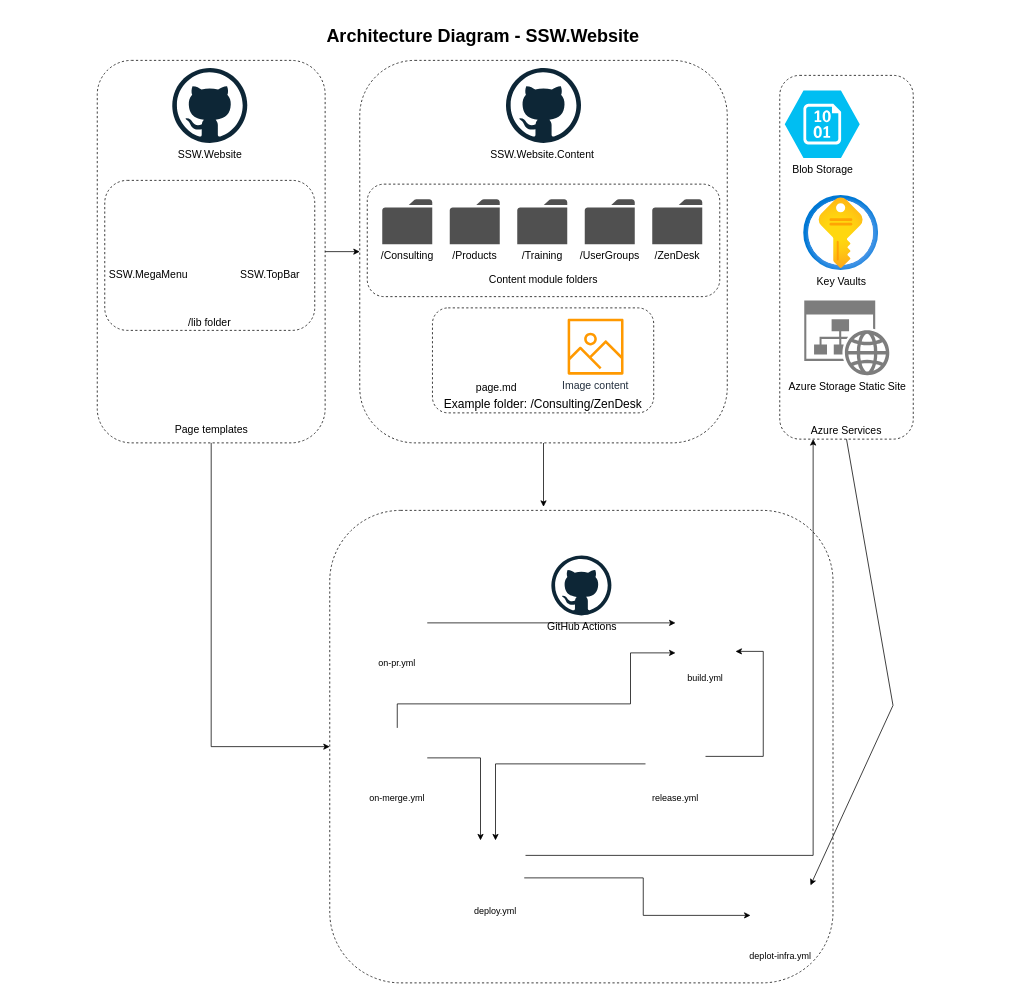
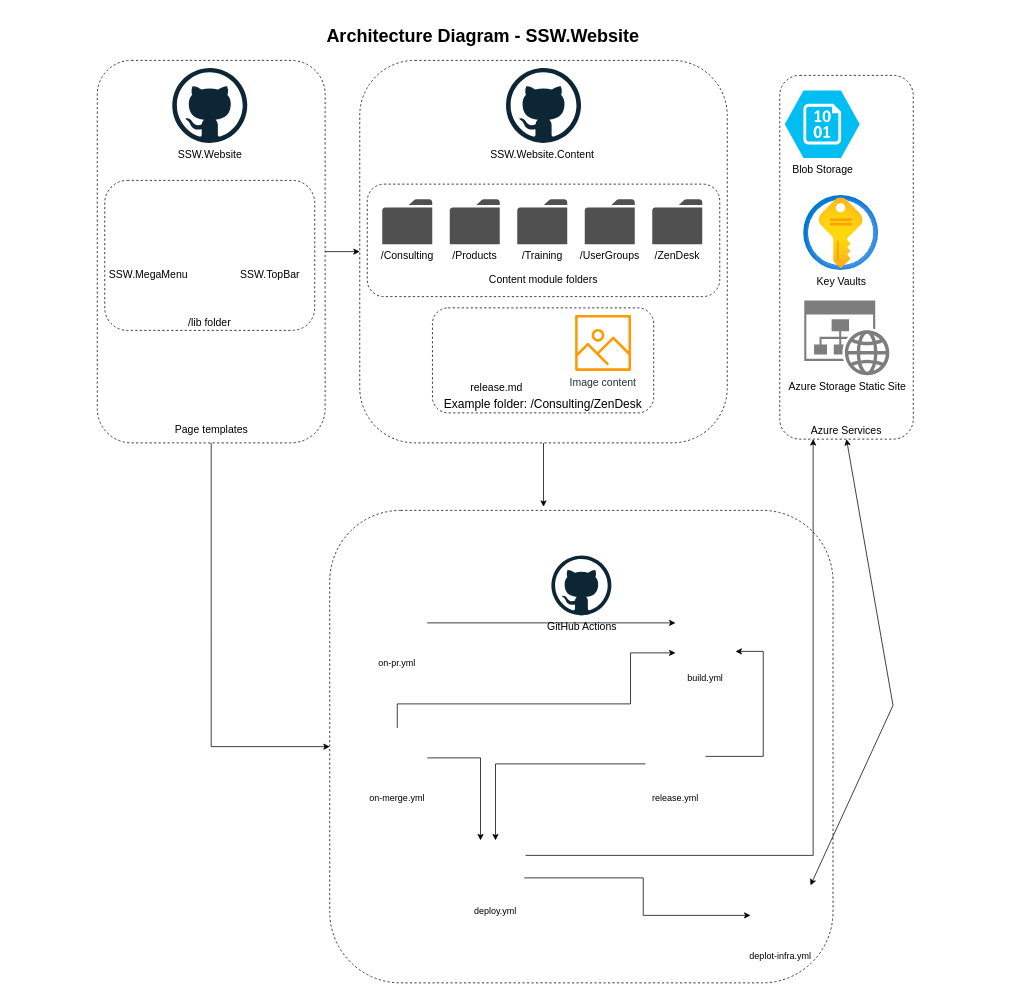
- <mxCell id="33" value="&lt;font style=&quot;font-size: 14px&quot;&gt;Image content&lt;/font&gt;" style="sketch=0;outlineConnect=0;fontColor=#232F3E;gradientColor=none;fillColor=#FF9900;strokeColor=none;dashed=0;verticalLabelPosition=bottom;verticalAlign=top;align=center;html=1;fontSize=12;fontStyle=0;aspect=fixed;pointerEvents=1;shape=mxgraph.aws4.container_registry_image;" parent="30" vertex="1"><mxGeometry x="180.25" y="14.5" width="74.5" height="74.5" as="geometry" /></mxCell>
+ <mxCell id="33" value="&lt;font style=&quot;font-size: 14px&quot;&gt;Image content&lt;/font&gt;" style="sketch=0;outlineConnect=0;fontColor=#232F3E;gradientColor=none;fillColor=#FF9900;strokeColor=none;dashed=0;verticalLabelPosition=bottom;verticalAlign=top;align=center;html=1;fontSize=12;fontStyle=0;aspect=fixed;pointerEvents=1;shape=mxgraph.aws4.container_registry_image;" parent="30" vertex="1"><mxGeometry x="190.25" y="9.5" width="74.5" height="74.5" as="geometry" /></mxCell>
- <mxCell id="32" value="&lt;font style=&quot;font-size: 14px&quot;&gt;page.md&lt;/font&gt;" style="shape=image;html=1;verticalAlign=top;verticalLabelPosition=bottom;labelBackgroundColor=#ffffff;imageAspect=0;aspect=fixed;image=https://cdn4.iconfinder.com/data/icons/logos-brands-5/24/markdown-128.png;dashed=1;fontSize=16;" parent="30" vertex="1"><mxGeometry x="40.25" width="89" height="89" as="geometry" /></mxCell>
+ <mxCell id="32" value="&lt;font style=&quot;font-size: 14px&quot;&gt;release.md&lt;/font&gt;" style="shape=image;html=1;verticalAlign=top;verticalLabelPosition=bottom;labelBackgroundColor=#ffffff;imageAspect=0;aspect=fixed;image=https://cdn4.iconfinder.com/data/icons/logos-brands-5/24/markdown-128.png;dashed=1;fontSize=16;" parent="30" vertex="1"><mxGeometry x="40.25" width="89" height="89" as="geometry" /></mxCell>
- <mxCell id="38" value="" style="endArrow=none;startArrow=classic;html=1;rounded=0;fontSize=14;entryX=0.5;entryY=1;entryDx=0;entryDy=0;exitX=1;exitY=0;exitDx=0;exitDy=0;" parent="3" source="49" target="26" edge="1"><mxGeometry width="50" height="50" relative="1" as="geometry"><mxPoint x="1023.015" y="1086" as="sourcePoint" /><mxPoint x="1209" y="460" as="targetPoint" /><Array as="points"><mxPoint x="1170" y="860" /></Array></mxGeometry></mxCell>
+ <mxCell id="38" value="" style="endArrow=classic;startArrow=classic;html=1;rounded=0;fontSize=14;entryX=0.5;entryY=1;entryDx=0;entryDy=0;exitX=1;exitY=0;exitDx=0;exitDy=0;" parent="3" source="49" target="26" edge="1"><mxGeometry width="50" height="50" relative="1" as="geometry"><mxPoint x="1023.015" y="1086" as="sourcePoint" /><mxPoint x="1209" y="460" as="targetPoint" /><Array as="points"><mxPoint x="1170" y="860" /></Array></mxGeometry></mxCell>
